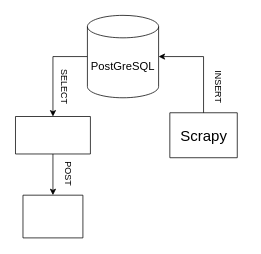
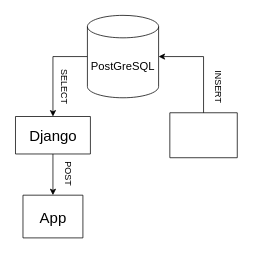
+ <mxCell id="7" value="Django" style="text;html=1;align=center;verticalAlign=middle;resizable=0;points=[];autosize=1;strokeColor=none;fillColor=none;fontSize=20;" parent="6" vertex="1"><mxGeometry x="5" y="5" width="90" height="40" as="geometry" /></mxCell>
- <mxCell id="4" value="Scrapy" style="text;html=1;align=center;verticalAlign=middle;resizable=0;points=[];autosize=1;strokeColor=none;fillColor=none;fontSize=20;" parent="3" vertex="1"><mxGeometry y="10" width="90" height="40" as="geometry" /></mxCell>
+ <mxCell id="13" value="App" style="text;html=1;align=center;verticalAlign=middle;resizable=0;points=[];autosize=1;strokeColor=none;fillColor=none;fontSize=20;" parent="12" vertex="1"><mxGeometry x="10" y="8.5" width="60" height="40" as="geometry" /></mxCell>
